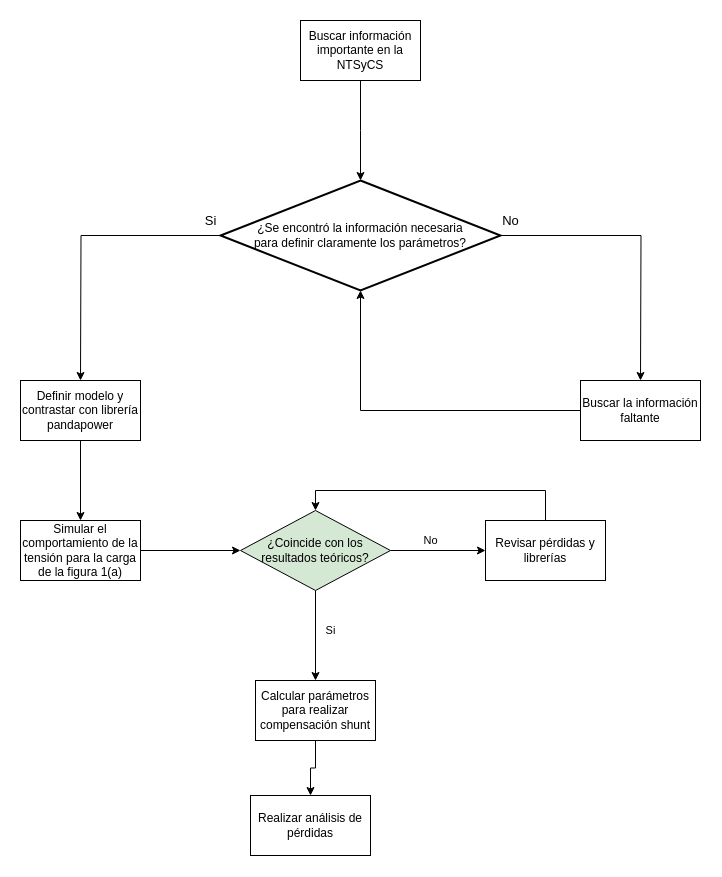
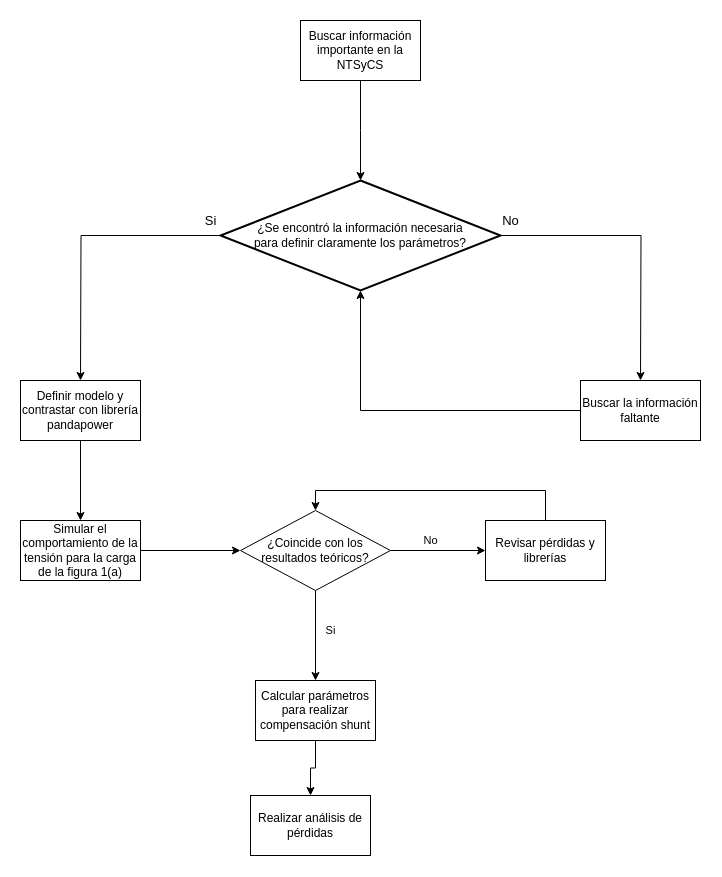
- <mxCell id="15" value="¿Coincide con los resultados teóricos?" style="rhombus;whiteSpace=wrap;html=1;fillColor=#d5e8d4;" vertex="1" parent="1"><mxGeometry x="240" y="510" width="150" height="80" as="geometry" /></mxCell>
+ <mxCell id="15" value="¿Coincide con los resultados teóricos?" style="rhombus;whiteSpace=wrap;html=1;" vertex="1" parent="1"><mxGeometry x="240" y="510" width="150" height="80" as="geometry" /></mxCell>
